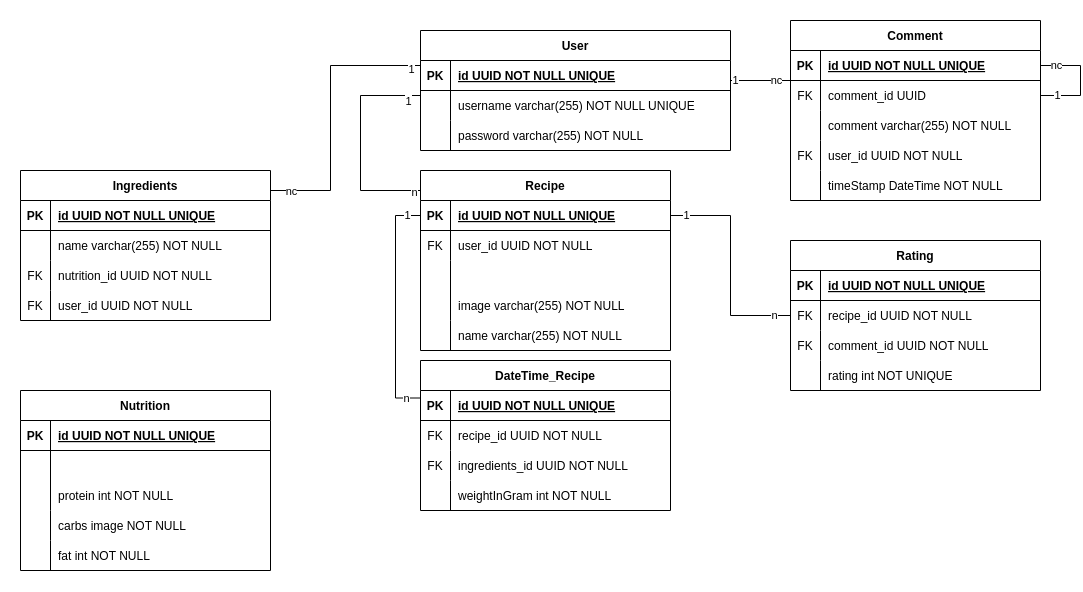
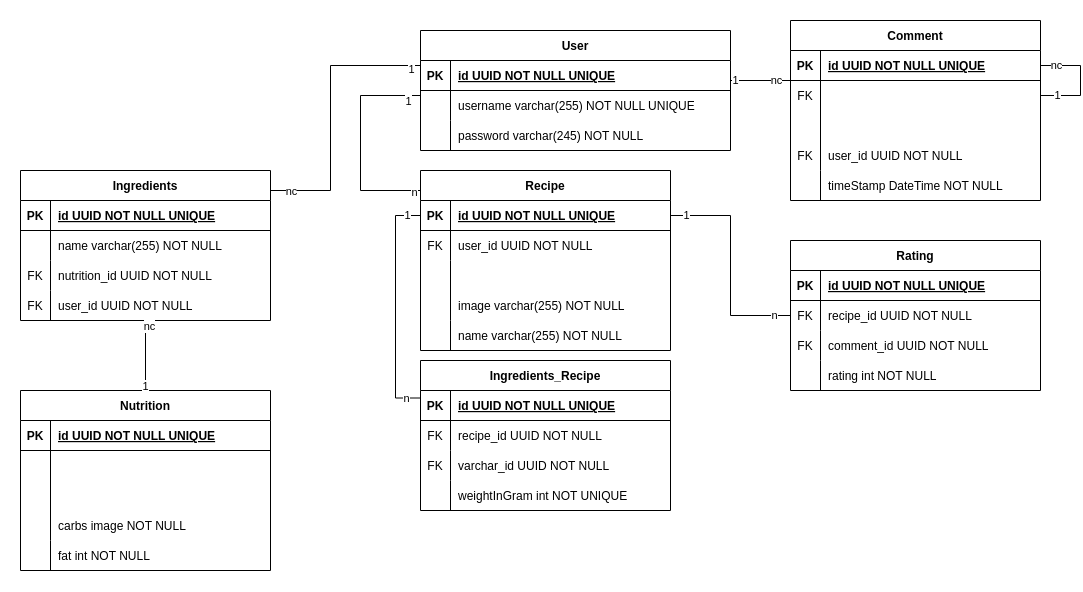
- <mxCell id="49" value="comment_id UUID" style="shape=partialRectangle;overflow=hidden;connectable=0;fillColor=none;top=0;left=0;bottom=0;right=0;align=left;spacingLeft=6;" parent="47" vertex="1"><mxGeometry x="30" width="220" height="30" as="geometry" /></mxCell>
- <mxCell id="52" value="comment varchar(255) NOT NULL" style="shape=partialRectangle;overflow=hidden;connectable=0;fillColor=none;top=0;left=0;bottom=0;right=0;align=left;spacingLeft=6;" parent="50" vertex="1"><mxGeometry x="30" width="220" height="30" as="geometry" /></mxCell>
- <mxCell id="11" value="password varchar(255) NOT NULL" style="shape=partialRectangle;overflow=hidden;connectable=0;fillColor=none;top=0;left=0;bottom=0;right=0;align=left;spacingLeft=6;" parent="9" vertex="1"><mxGeometry x="30" width="280" height="30" as="geometry" /></mxCell>
+ <mxCell id="11" value="password varchar(245) NOT NULL" style="shape=partialRectangle;overflow=hidden;connectable=0;fillColor=none;top=0;left=0;bottom=0;right=0;align=left;spacingLeft=6;" parent="9" vertex="1"><mxGeometry x="30" width="280" height="30" as="geometry" /></mxCell>
+ <mxCell id="109" style="edgeStyle=orthogonalEdgeStyle;rounded=0;orthogonalLoop=1;jettySize=auto;html=1;endArrow=none;endFill=0;entryX=0.5;entryY=0;entryDx=0;entryDy=0;" parent="1" source="65" target="94" edge="1"><mxGeometry relative="1" as="geometry"><mxPoint x="260" y="785" as="sourcePoint" /></mxGeometry></mxCell>
+ <mxCell id="110" value="1" style="edgeLabel;html=1;align=center;verticalAlign=middle;resizable=0;points=[];" parent="109" vertex="1" connectable="0"><mxGeometry x="0.848" relative="1" as="geometry"><mxPoint x="-1" as="offset" /></mxGeometry></mxCell>
+ <mxCell id="111" value="nc" style="edgeLabel;html=1;align=center;verticalAlign=middle;resizable=0;points=[];" parent="109" vertex="1" connectable="0"><mxGeometry x="-0.845" y="4" relative="1" as="geometry"><mxPoint x="-1" as="offset" /></mxGeometry></mxCell>
- <mxCell id="78" value="DateTime_Recipe" style="shape=table;startSize=30;container=1;collapsible=1;childLayout=tableLayout;fixedRows=1;rowLines=0;fontStyle=1;align=center;resizeLast=1;" parent="1" vertex="1"><mxGeometry x="420" y="360" width="250" height="150" as="geometry" /></mxCell>
+ <mxCell id="78" value="Ingredients_Recipe" style="shape=table;startSize=30;container=1;collapsible=1;childLayout=tableLayout;fixedRows=1;rowLines=0;fontStyle=1;align=center;resizeLast=1;" parent="1" vertex="1"><mxGeometry x="420" y="360" width="250" height="150" as="geometry" /></mxCell>
- <mxCell id="24" value="rating int NOT UNIQUE" style="shape=partialRectangle;overflow=hidden;connectable=0;fillColor=none;top=0;left=0;bottom=0;right=0;align=left;spacingLeft=6;" parent="22" vertex="1"><mxGeometry x="30" width="220" height="30" as="geometry" /></mxCell>
+ <mxCell id="24" value="rating int NOT NULL" style="shape=partialRectangle;overflow=hidden;connectable=0;fillColor=none;top=0;left=0;bottom=0;right=0;align=left;spacingLeft=6;" parent="22" vertex="1"><mxGeometry x="30" width="220" height="30" as="geometry" /></mxCell>
- <mxCell id="87" value="ingredients_id UUID NOT NULL" style="shape=partialRectangle;overflow=hidden;connectable=0;fillColor=none;top=0;left=0;bottom=0;right=0;align=left;spacingLeft=6;" parent="85" vertex="1"><mxGeometry x="30" width="220" height="30" as="geometry" /></mxCell>
+ <mxCell id="87" value="varchar_id UUID NOT NULL" style="shape=partialRectangle;overflow=hidden;connectable=0;fillColor=none;top=0;left=0;bottom=0;right=0;align=left;spacingLeft=6;" parent="85" vertex="1"><mxGeometry x="30" width="220" height="30" as="geometry" /></mxCell>
- <mxCell id="102" value="protein int NOT NULL" style="shape=partialRectangle;overflow=hidden;connectable=0;fillColor=none;top=0;left=0;bottom=0;right=0;align=left;spacingLeft=6;" parent="100" vertex="1"><mxGeometry x="30" width="220" height="30" as="geometry"><mxRectangle width="220" height="30" as="alternateBounds" /></mxGeometry></mxCell>
- <mxCell id="90" value="weightInGram int NOT NULL" style="shape=partialRectangle;overflow=hidden;connectable=0;fillColor=none;top=0;left=0;bottom=0;right=0;align=left;spacingLeft=6;" vertex="1" parent="88"><mxGeometry x="30" width="220" height="30" as="geometry" /></mxCell>
+ <mxCell id="90" value="weightInGram int NOT UNIQUE" style="shape=partialRectangle;overflow=hidden;connectable=0;fillColor=none;top=0;left=0;bottom=0;right=0;align=left;spacingLeft=6;" vertex="1" parent="88"><mxGeometry x="30" width="220" height="30" as="geometry" /></mxCell>
